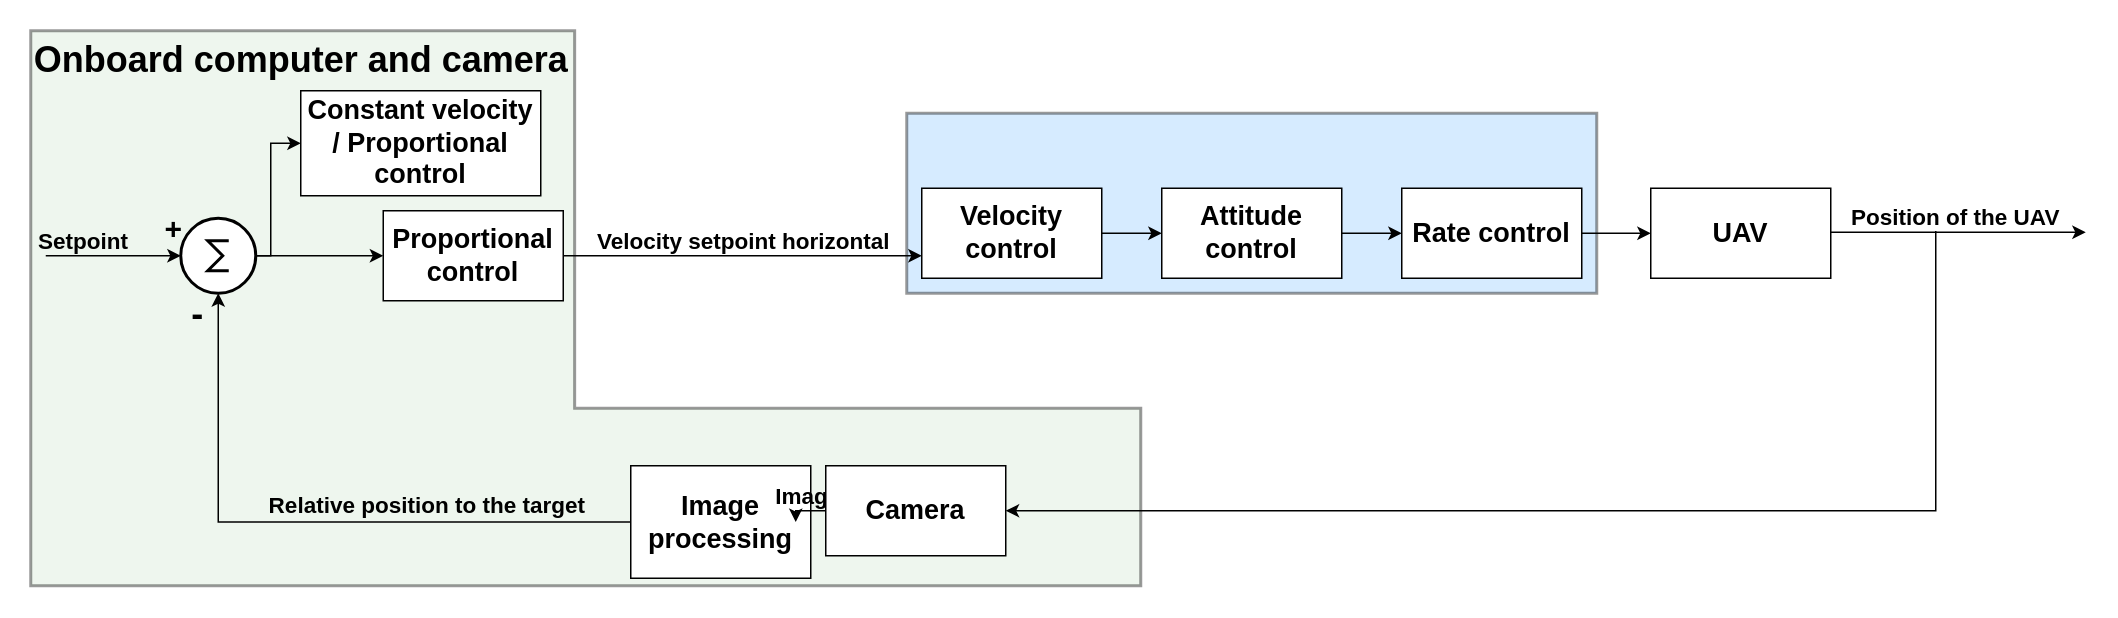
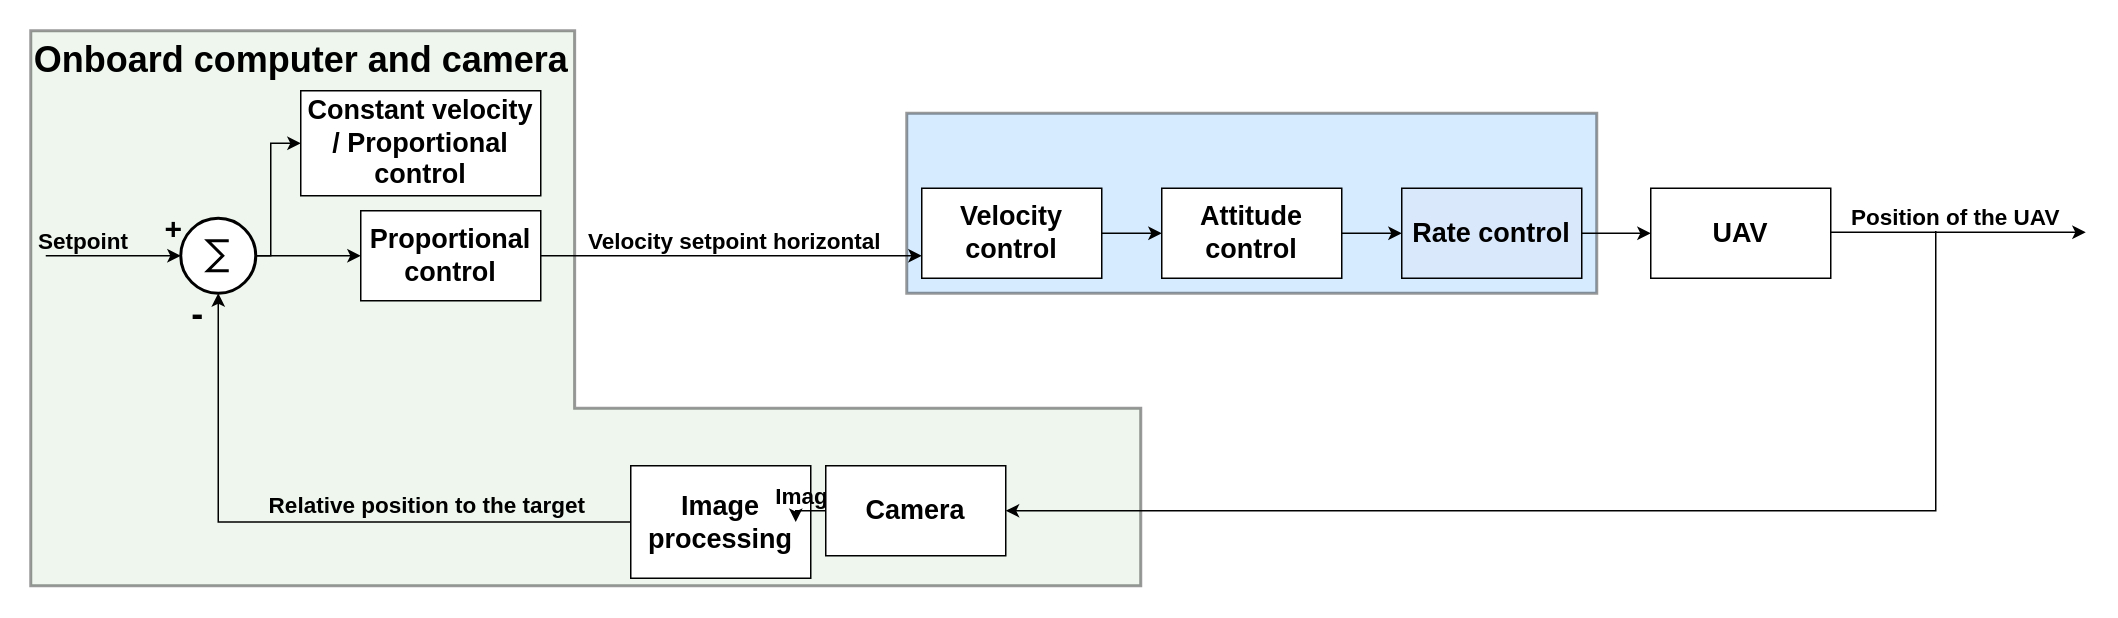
- <mxCell id="18" value="&lt;font size=&quot;1&quot; style=&quot;&quot;&gt;&lt;b style=&quot;font-size: 18px;&quot;&gt;Rate control&lt;/b&gt;&lt;/font&gt;" style="whiteSpace=wrap;html=1;rounded=0;strokeWidth=1;" parent="1" vertex="1"><mxGeometry x="934" y="125" width="120" height="60" as="geometry" /></mxCell>
+ <mxCell id="18" value="&lt;font size=&quot;1&quot; style=&quot;&quot;&gt;&lt;b style=&quot;font-size: 18px;&quot;&gt;Rate control&lt;/b&gt;&lt;/font&gt;" style="whiteSpace=wrap;html=1;rounded=0;strokeWidth=1;fillColor=#dae8fc;" parent="1" vertex="1"><mxGeometry x="934" y="125" width="120" height="60" as="geometry" /></mxCell>
- <mxCell id="6" value="&lt;font size=&quot;1&quot; style=&quot;&quot;&gt;&lt;b style=&quot;font-size: 18px;&quot;&gt;Proportional control&lt;/b&gt;&lt;/font&gt;" style="rounded=0;whiteSpace=wrap;html=1;strokeWidth=1;" parent="1" vertex="1"><mxGeometry x="255" y="140" width="120" height="60" as="geometry" /></mxCell>
+ <mxCell id="6" value="&lt;font size=&quot;1&quot; style=&quot;&quot;&gt;&lt;b style=&quot;font-size: 18px;&quot;&gt;Proportional control&lt;/b&gt;&lt;/font&gt;" style="rounded=0;whiteSpace=wrap;html=1;strokeWidth=1;" parent="1" vertex="1"><mxGeometry x="240" y="140" width="120" height="60" as="geometry" /></mxCell>
